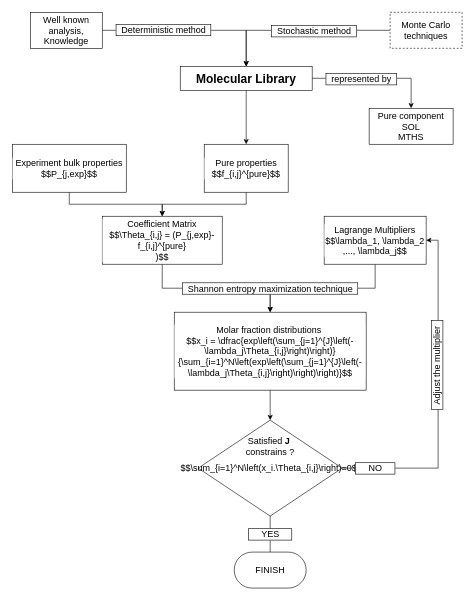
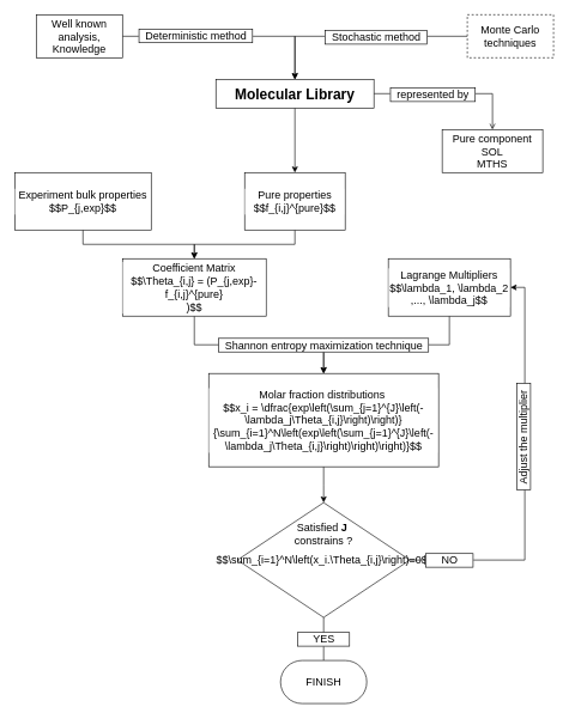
- <mxCell id="2" style="edgeStyle=orthogonalEdgeStyle;rounded=0;orthogonalLoop=1;jettySize=auto;html=1;labelBackgroundColor=default;fontSize=15;fontColor=default;strokeColor=default;" parent="1" source="5" target="12" edge="1"><mxGeometry relative="1" as="geometry"><mxPoint x="680" y="180" as="targetPoint" /></mxGeometry></mxCell>
+ <mxCell id="2" style="edgeStyle=orthogonalEdgeStyle;rounded=0;orthogonalLoop=1;jettySize=auto;html=1;labelBackgroundColor=default;fontSize=15;fontColor=default;strokeColor=default;endArrow=open;" parent="1" source="5" target="12" edge="1"><mxGeometry relative="1" as="geometry"><mxPoint x="680" y="180" as="targetPoint" /></mxGeometry></mxCell>
